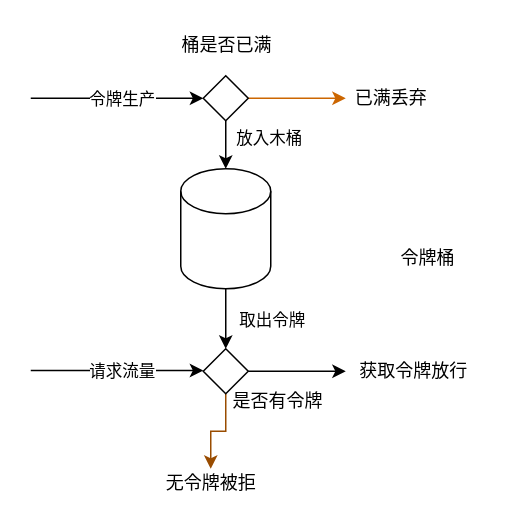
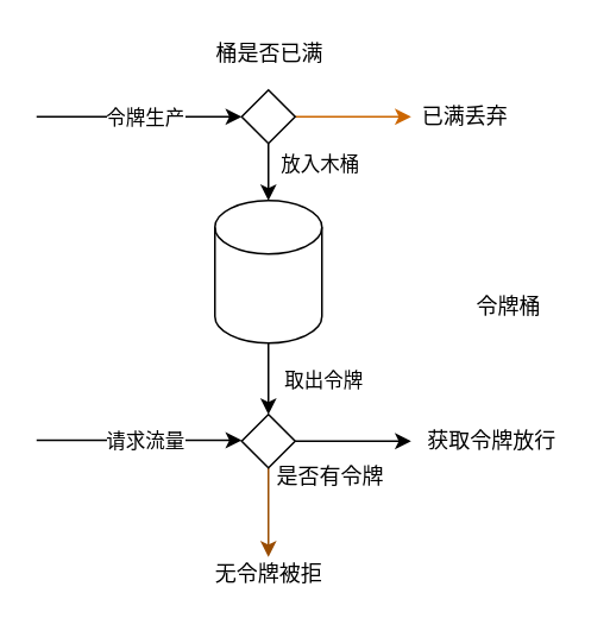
- <mxCell id="20" value="无令牌被拒" style="text;html=1;align=center;verticalAlign=middle;resizable=0;points=[];autosize=1;" vertex="1" parent="1"><mxGeometry x="100" y="312" width="80" height="20" as="geometry" /></mxCell>
+ <mxCell id="20" value="无令牌被拒" style="text;html=1;align=center;verticalAlign=middle;resizable=0;points=[];autosize=1;" vertex="1" parent="1"><mxGeometry x="110" y="312" width="80" height="20" as="geometry" /></mxCell>
